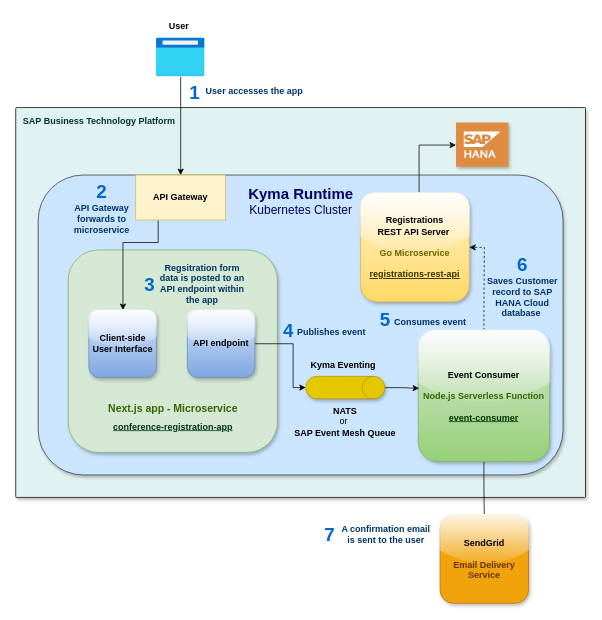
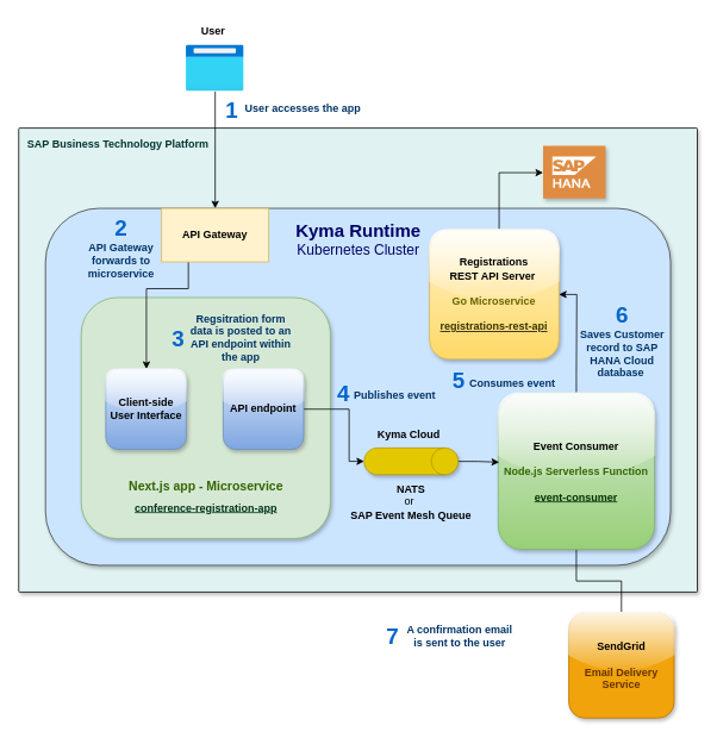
- <mxCell id="6" style="edgeStyle=orthogonalEdgeStyle;rounded=0;orthogonalLoop=1;jettySize=auto;html=1;entryX=1;entryY=0.5;entryDx=0;entryDy=0;dashed=1;" parent="1" source="7" target="38" edge="1"><mxGeometry relative="1" as="geometry" /></mxCell>
+ <mxCell id="6" style="edgeStyle=orthogonalEdgeStyle;rounded=0;orthogonalLoop=1;jettySize=auto;html=1;entryX=1;entryY=0.5;entryDx=0;entryDy=0;" parent="1" source="7" target="38" edge="1"><mxGeometry relative="1" as="geometry" /></mxCell>
- <mxCell id="14" value="&lt;b&gt;Kyma Eventing&lt;/b&gt;" style="text;html=1;strokeColor=none;fillColor=none;align=center;verticalAlign=middle;whiteSpace=wrap;rounded=0;" parent="1" vertex="1"><mxGeometry x="403.99" y="473.5" width="105.52" height="27.5" as="geometry" /></mxCell>
+ <mxCell id="14" value="&lt;b&gt;Kyma Cloud&lt;/b&gt;" style="text;html=1;strokeColor=none;fillColor=none;align=center;verticalAlign=middle;whiteSpace=wrap;rounded=0;" parent="1" vertex="1"><mxGeometry x="403.99" y="473.5" width="105.52" height="27.5" as="geometry" /></mxCell>
- <mxCell id="8" value="&lt;b&gt;SendGrid&lt;/b&gt;&lt;br&gt;&lt;br&gt;&lt;b&gt;&lt;font color=&quot;#663300&quot;&gt;Email Delivery Service&lt;/font&gt;&lt;/b&gt;" style="whiteSpace=wrap;html=1;aspect=fixed;rounded=1;shadow=1;strokeColor=#BD7000;fillColor=#f0a30a;glass=1;sketch=0;fontColor=#000000;" parent="1" vertex="1"><mxGeometry x="586" y="686.16" width="118" height="118" as="geometry" /></mxCell>
+ <mxCell id="8" value="&lt;b&gt;SendGrid&lt;/b&gt;&lt;br&gt;&lt;br&gt;&lt;b&gt;&lt;font color=&quot;#663300&quot;&gt;Email Delivery Service&lt;/font&gt;&lt;/b&gt;" style="whiteSpace=wrap;html=1;aspect=fixed;rounded=1;shadow=1;strokeColor=#BD7000;fillColor=#f0a30a;glass=1;sketch=0;fontColor=#000000;" parent="1" vertex="1"><mxGeometry x="636" y="686.16" width="118" height="118" as="geometry" /></mxCell>
